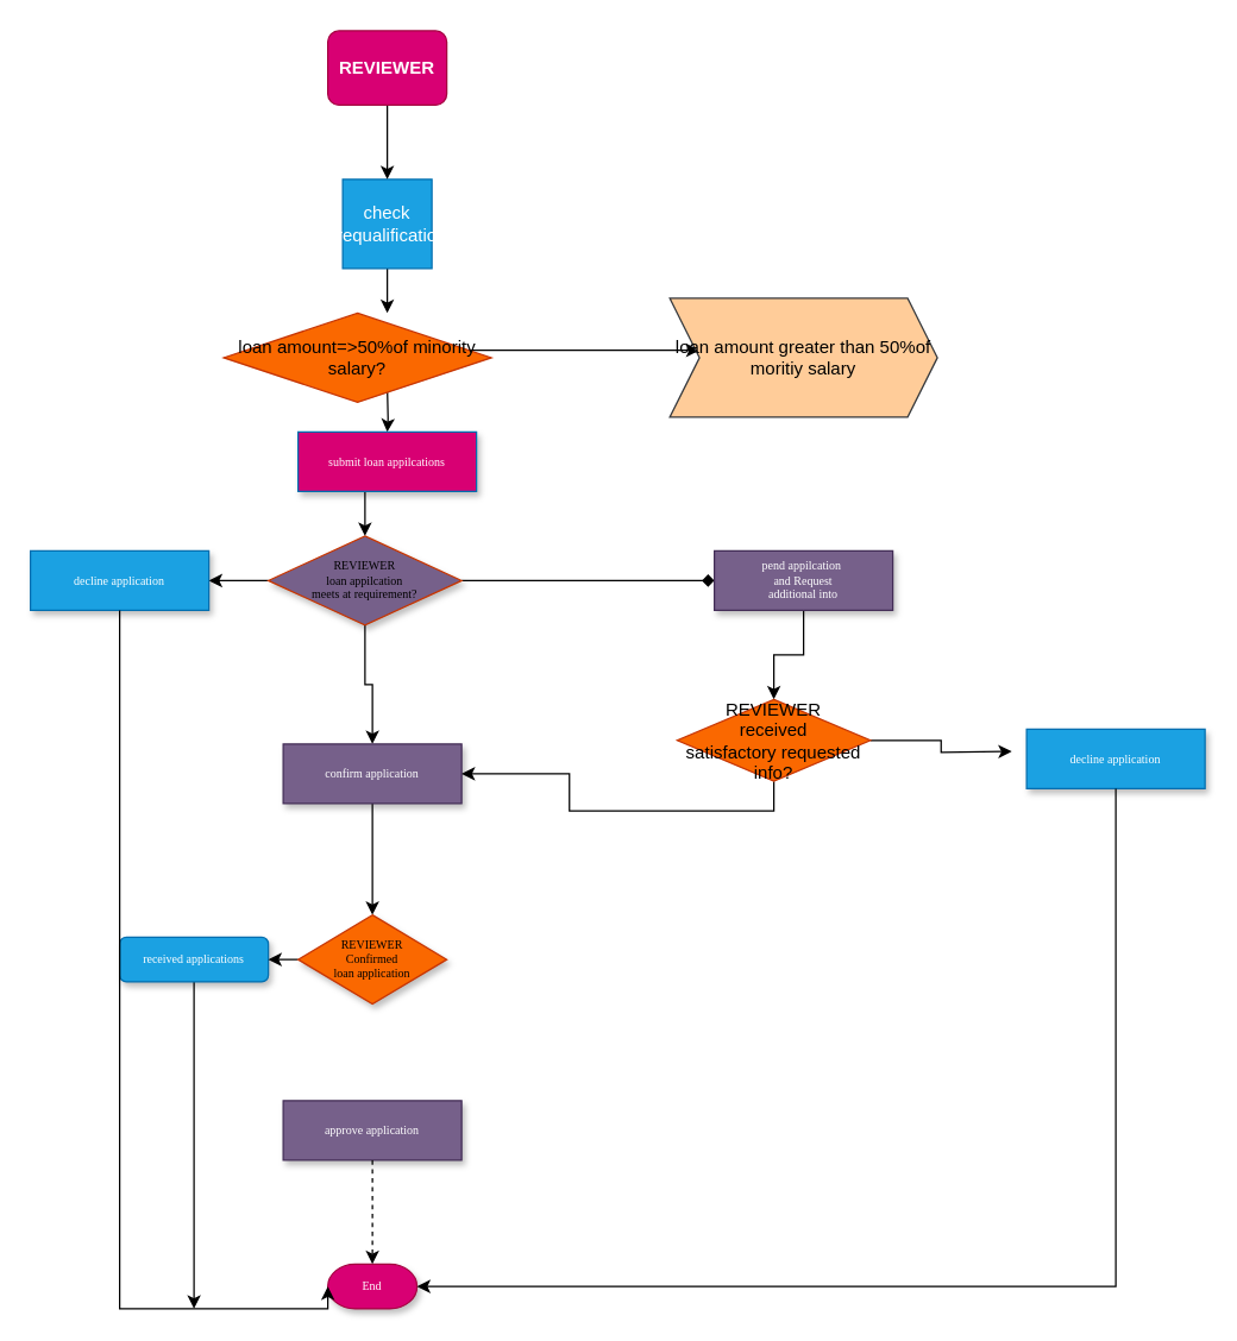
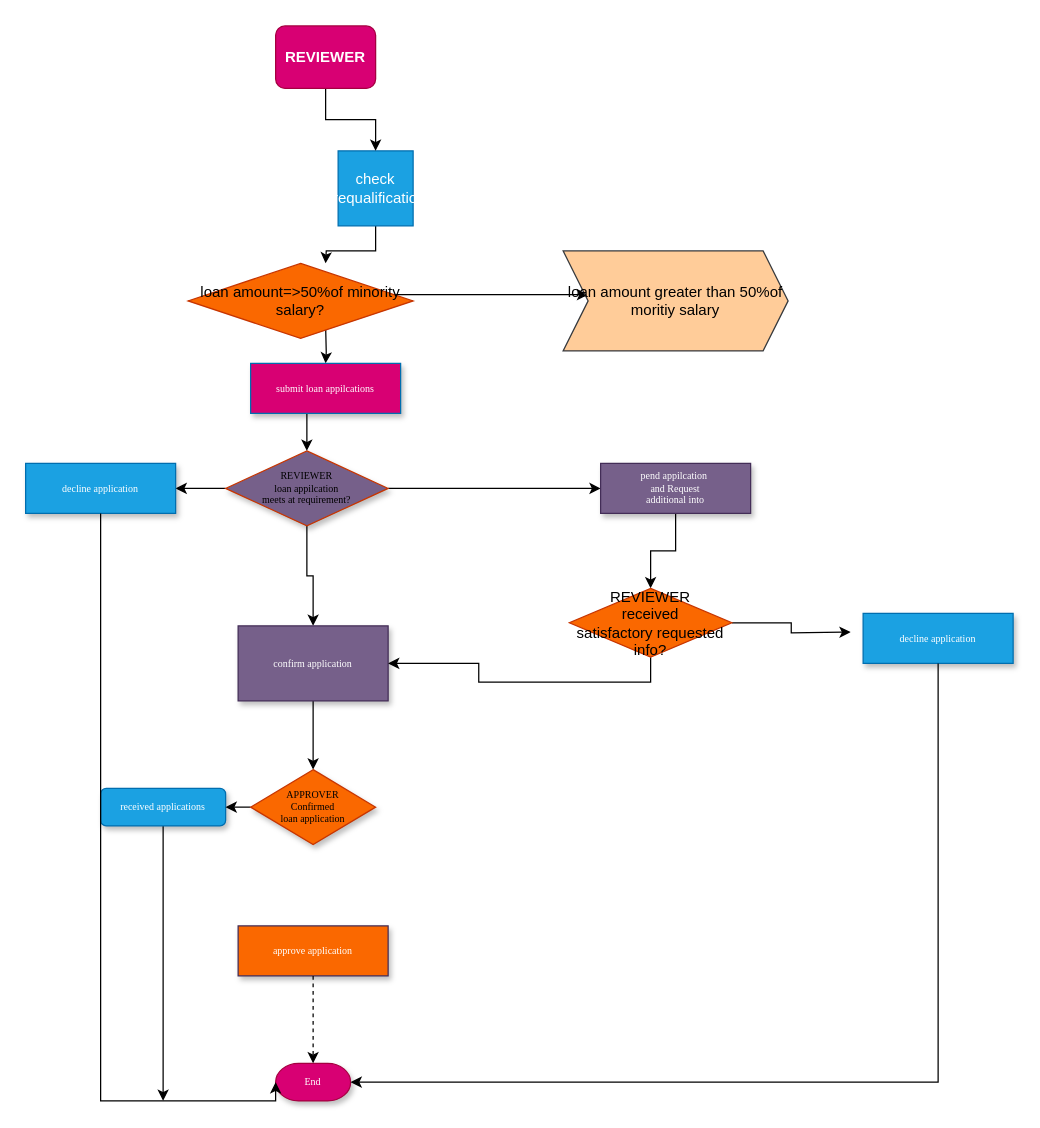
- <mxCell id="21" value="check prequalification" style="whiteSpace=wrap;html=1;aspect=fixed;fillColor=#1ba1e2;fontColor=#ffffff;strokeColor=#006EAF;" vertex="1" parent="1"><mxGeometry x="230" y="120" width="60" height="60" as="geometry" /></mxCell>
+ <mxCell id="21" value="check prequalification" style="whiteSpace=wrap;html=1;aspect=fixed;fillColor=#1ba1e2;fontColor=#ffffff;strokeColor=#006EAF;" vertex="1" parent="1"><mxGeometry x="270" y="120" width="60" height="60" as="geometry" /></mxCell>
- <mxCell id="6" style="edgeStyle=orthogonalEdgeStyle;rounded=0;orthogonalLoop=1;jettySize=auto;html=1;exitX=1;exitY=0.5;exitDx=0;exitDy=0;endArrow=diamond;" edge="1" parent="1" source="7" target="26"><mxGeometry relative="1" as="geometry"><mxPoint x="470" y="390" as="targetPoint" /></mxGeometry></mxCell>
+ <mxCell id="6" style="edgeStyle=orthogonalEdgeStyle;rounded=0;orthogonalLoop=1;jettySize=auto;html=1;exitX=1;exitY=0.5;exitDx=0;exitDy=0;" edge="1" parent="1" source="7" target="26"><mxGeometry relative="1" as="geometry"><mxPoint x="470" y="390" as="targetPoint" /></mxGeometry></mxCell>
- <mxCell id="13" value="confirm application" style="whiteSpace=wrap;html=1;rounded=0;shadow=1;labelBackgroundColor=none;strokeWidth=1;fontFamily=Verdana;fontSize=8;align=center;spacing=6;fillColor=#76608a;fontColor=#ffffff;strokeColor=#432D57;" parent="1" vertex="1"><mxGeometry x="190" y="500" width="120" height="40" as="geometry" /></mxCell>
+ <mxCell id="13" value="confirm application" style="whiteSpace=wrap;html=1;rounded=0;shadow=1;labelBackgroundColor=none;strokeWidth=1;fontFamily=Verdana;fontSize=8;align=center;spacing=6;fillColor=#76608a;fontColor=#ffffff;strokeColor=#432D57;" parent="1" vertex="1"><mxGeometry x="190" y="500" width="120" height="60" as="geometry" /></mxCell>
- <mxCell id="16" value="REVIEWER&lt;div&gt;Confirmed&lt;/div&gt;&lt;div&gt;loan application&lt;/div&gt;" style="rhombus;whiteSpace=wrap;html=1;rounded=0;shadow=1;labelBackgroundColor=none;strokeWidth=1;fontFamily=Verdana;fontSize=8;align=center;fillColor=#fa6800;fontColor=#000000;strokeColor=#C73500;" parent="1" vertex="1"><mxGeometry x="200" y="615" width="100" height="60" as="geometry" /></mxCell>
+ <mxCell id="16" value="APPROVER&lt;div&gt;Confirmed&lt;/div&gt;&lt;div&gt;loan application&lt;/div&gt;" style="rhombus;whiteSpace=wrap;html=1;rounded=0;shadow=1;labelBackgroundColor=none;strokeWidth=1;fontFamily=Verdana;fontSize=8;align=center;fillColor=#fa6800;fontColor=#000000;strokeColor=#C73500;" parent="1" vertex="1"><mxGeometry x="200" y="615" width="100" height="60" as="geometry" /></mxCell>
- <mxCell id="18" value="approve application" style="whiteSpace=wrap;html=1;rounded=0;shadow=1;labelBackgroundColor=none;strokeWidth=1;fontFamily=Verdana;fontSize=8;align=center;fillColor=#76608a;fontColor=#ffffff;strokeColor=#432D57;" parent="1" vertex="1"><mxGeometry x="190" y="740" width="120" height="40" as="geometry" /></mxCell>
+ <mxCell id="18" value="approve application" style="whiteSpace=wrap;html=1;rounded=0;shadow=1;labelBackgroundColor=none;strokeWidth=1;fontFamily=Verdana;fontSize=8;align=center;fillColor=#fa6800;fontColor=#ffffff;strokeColor=#432D57;" parent="1" vertex="1"><mxGeometry x="190" y="740" width="120" height="40" as="geometry" /></mxCell>
